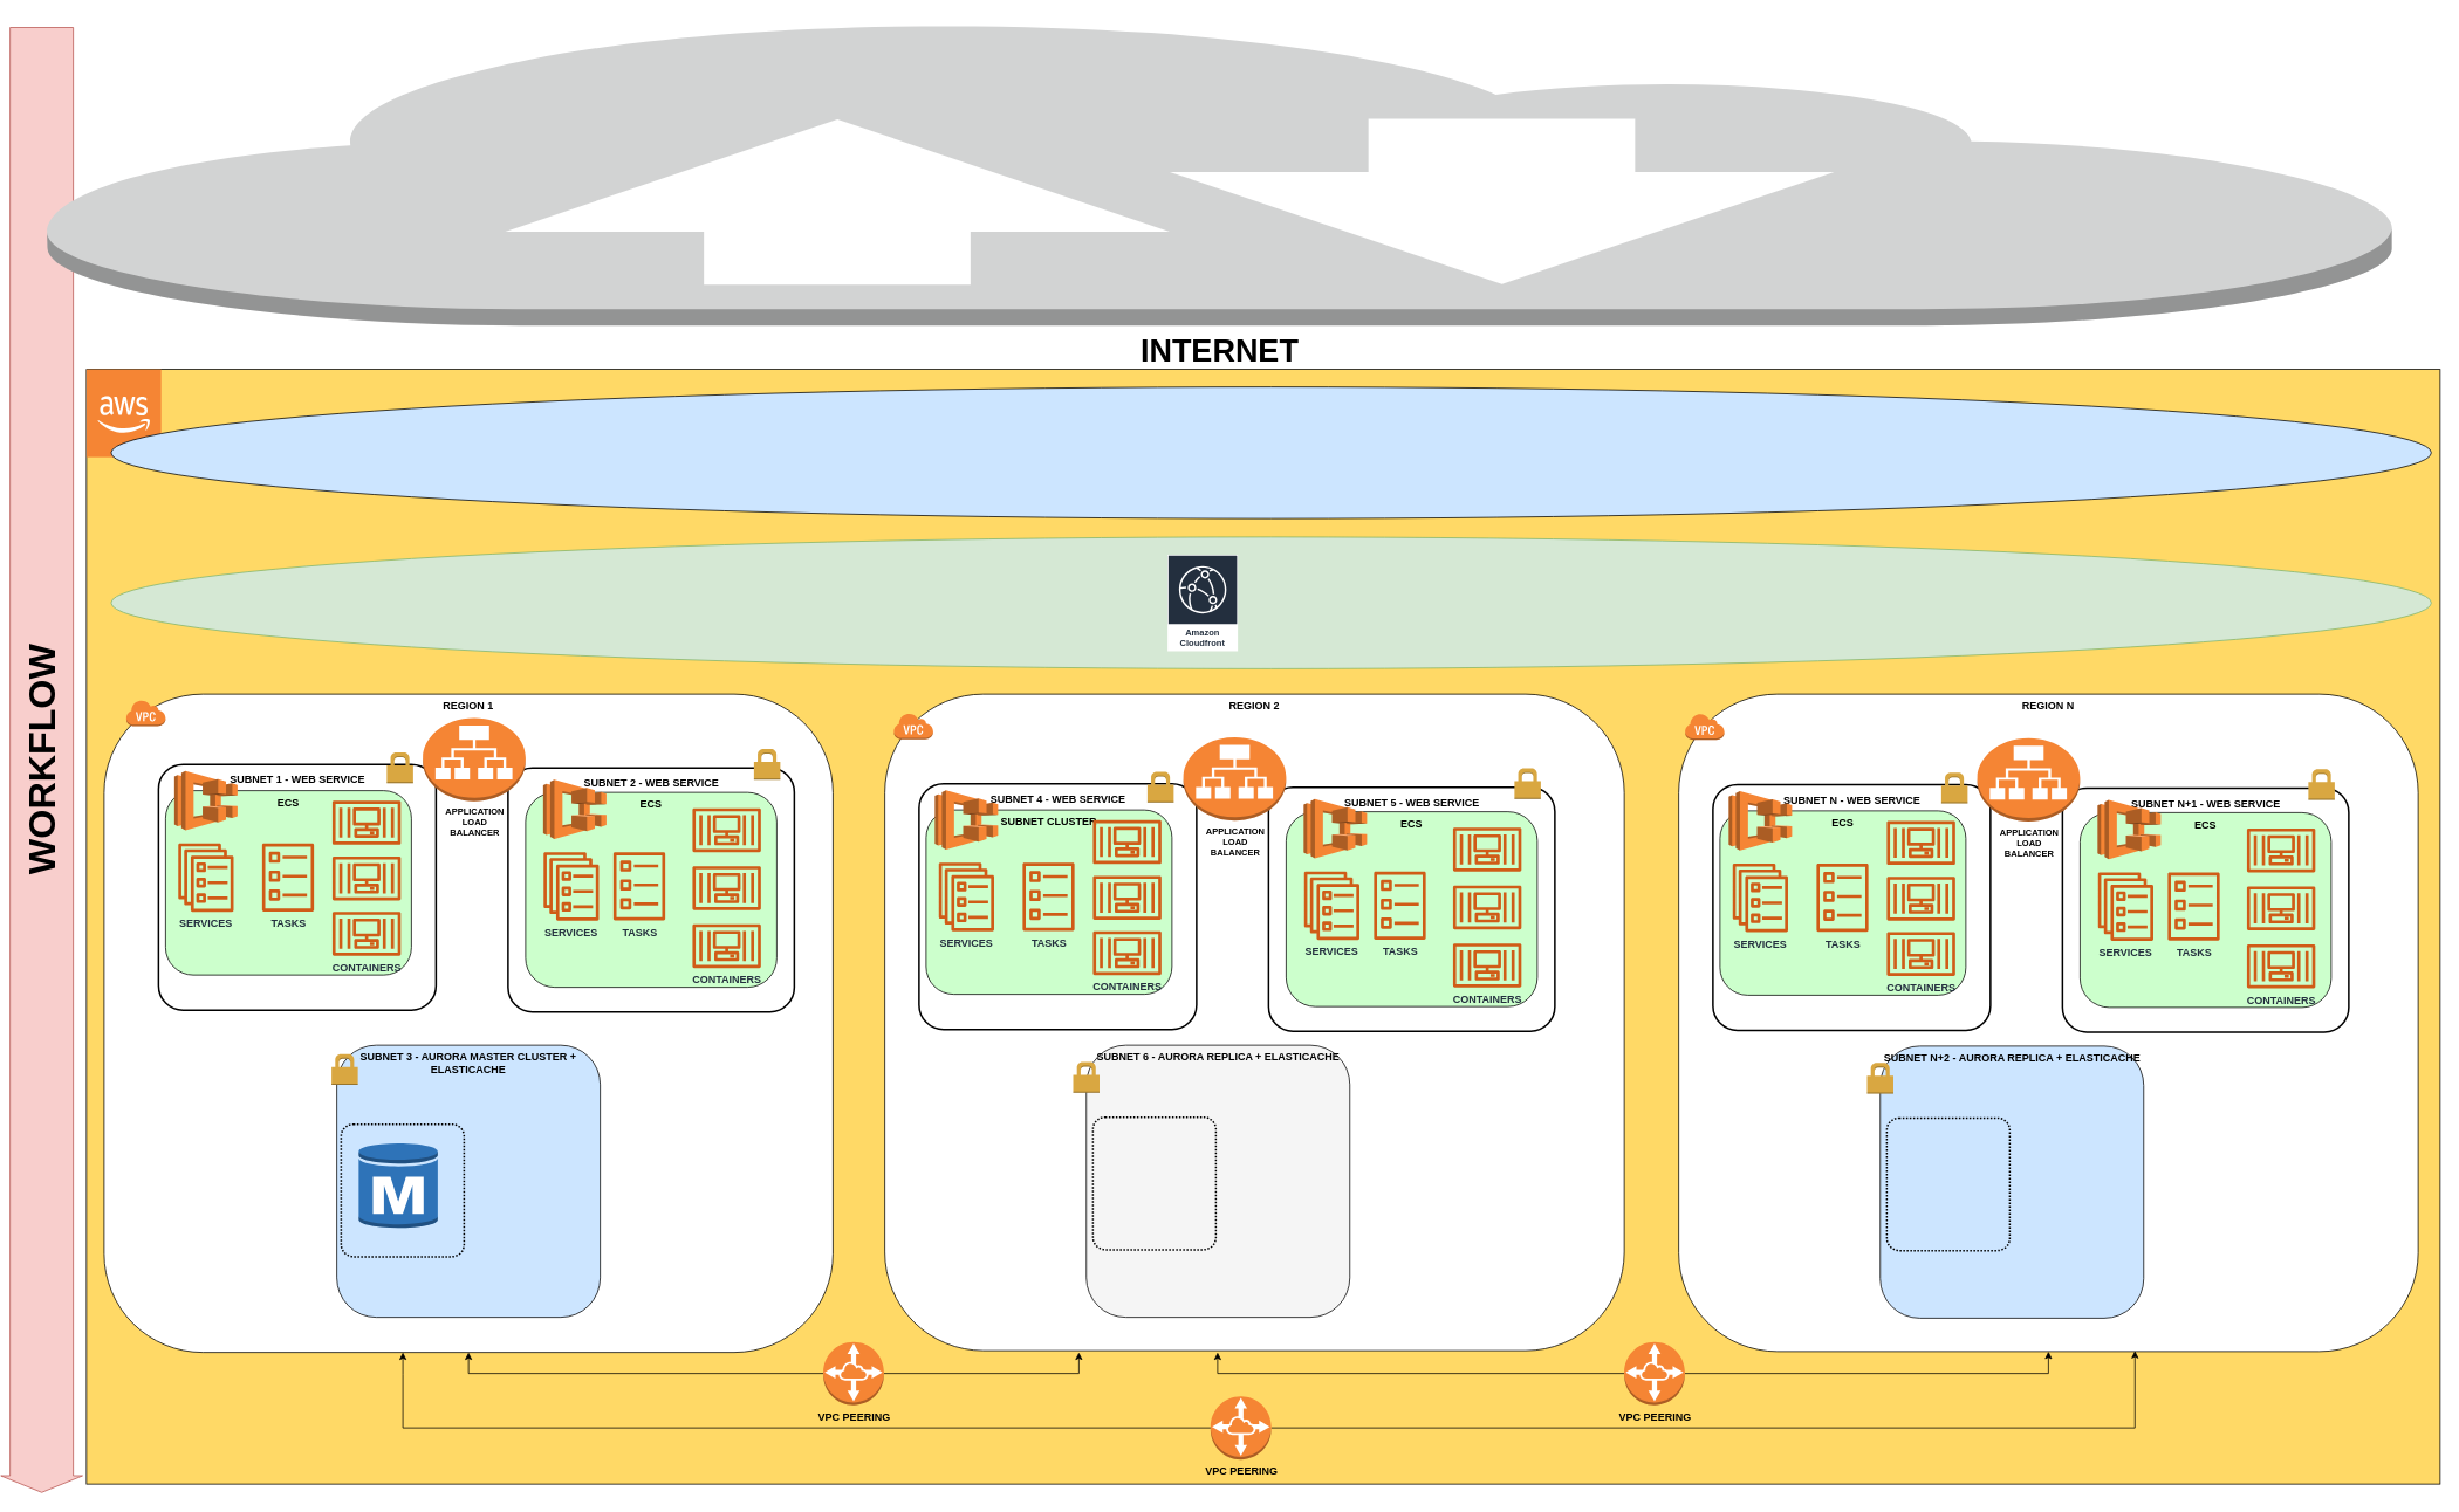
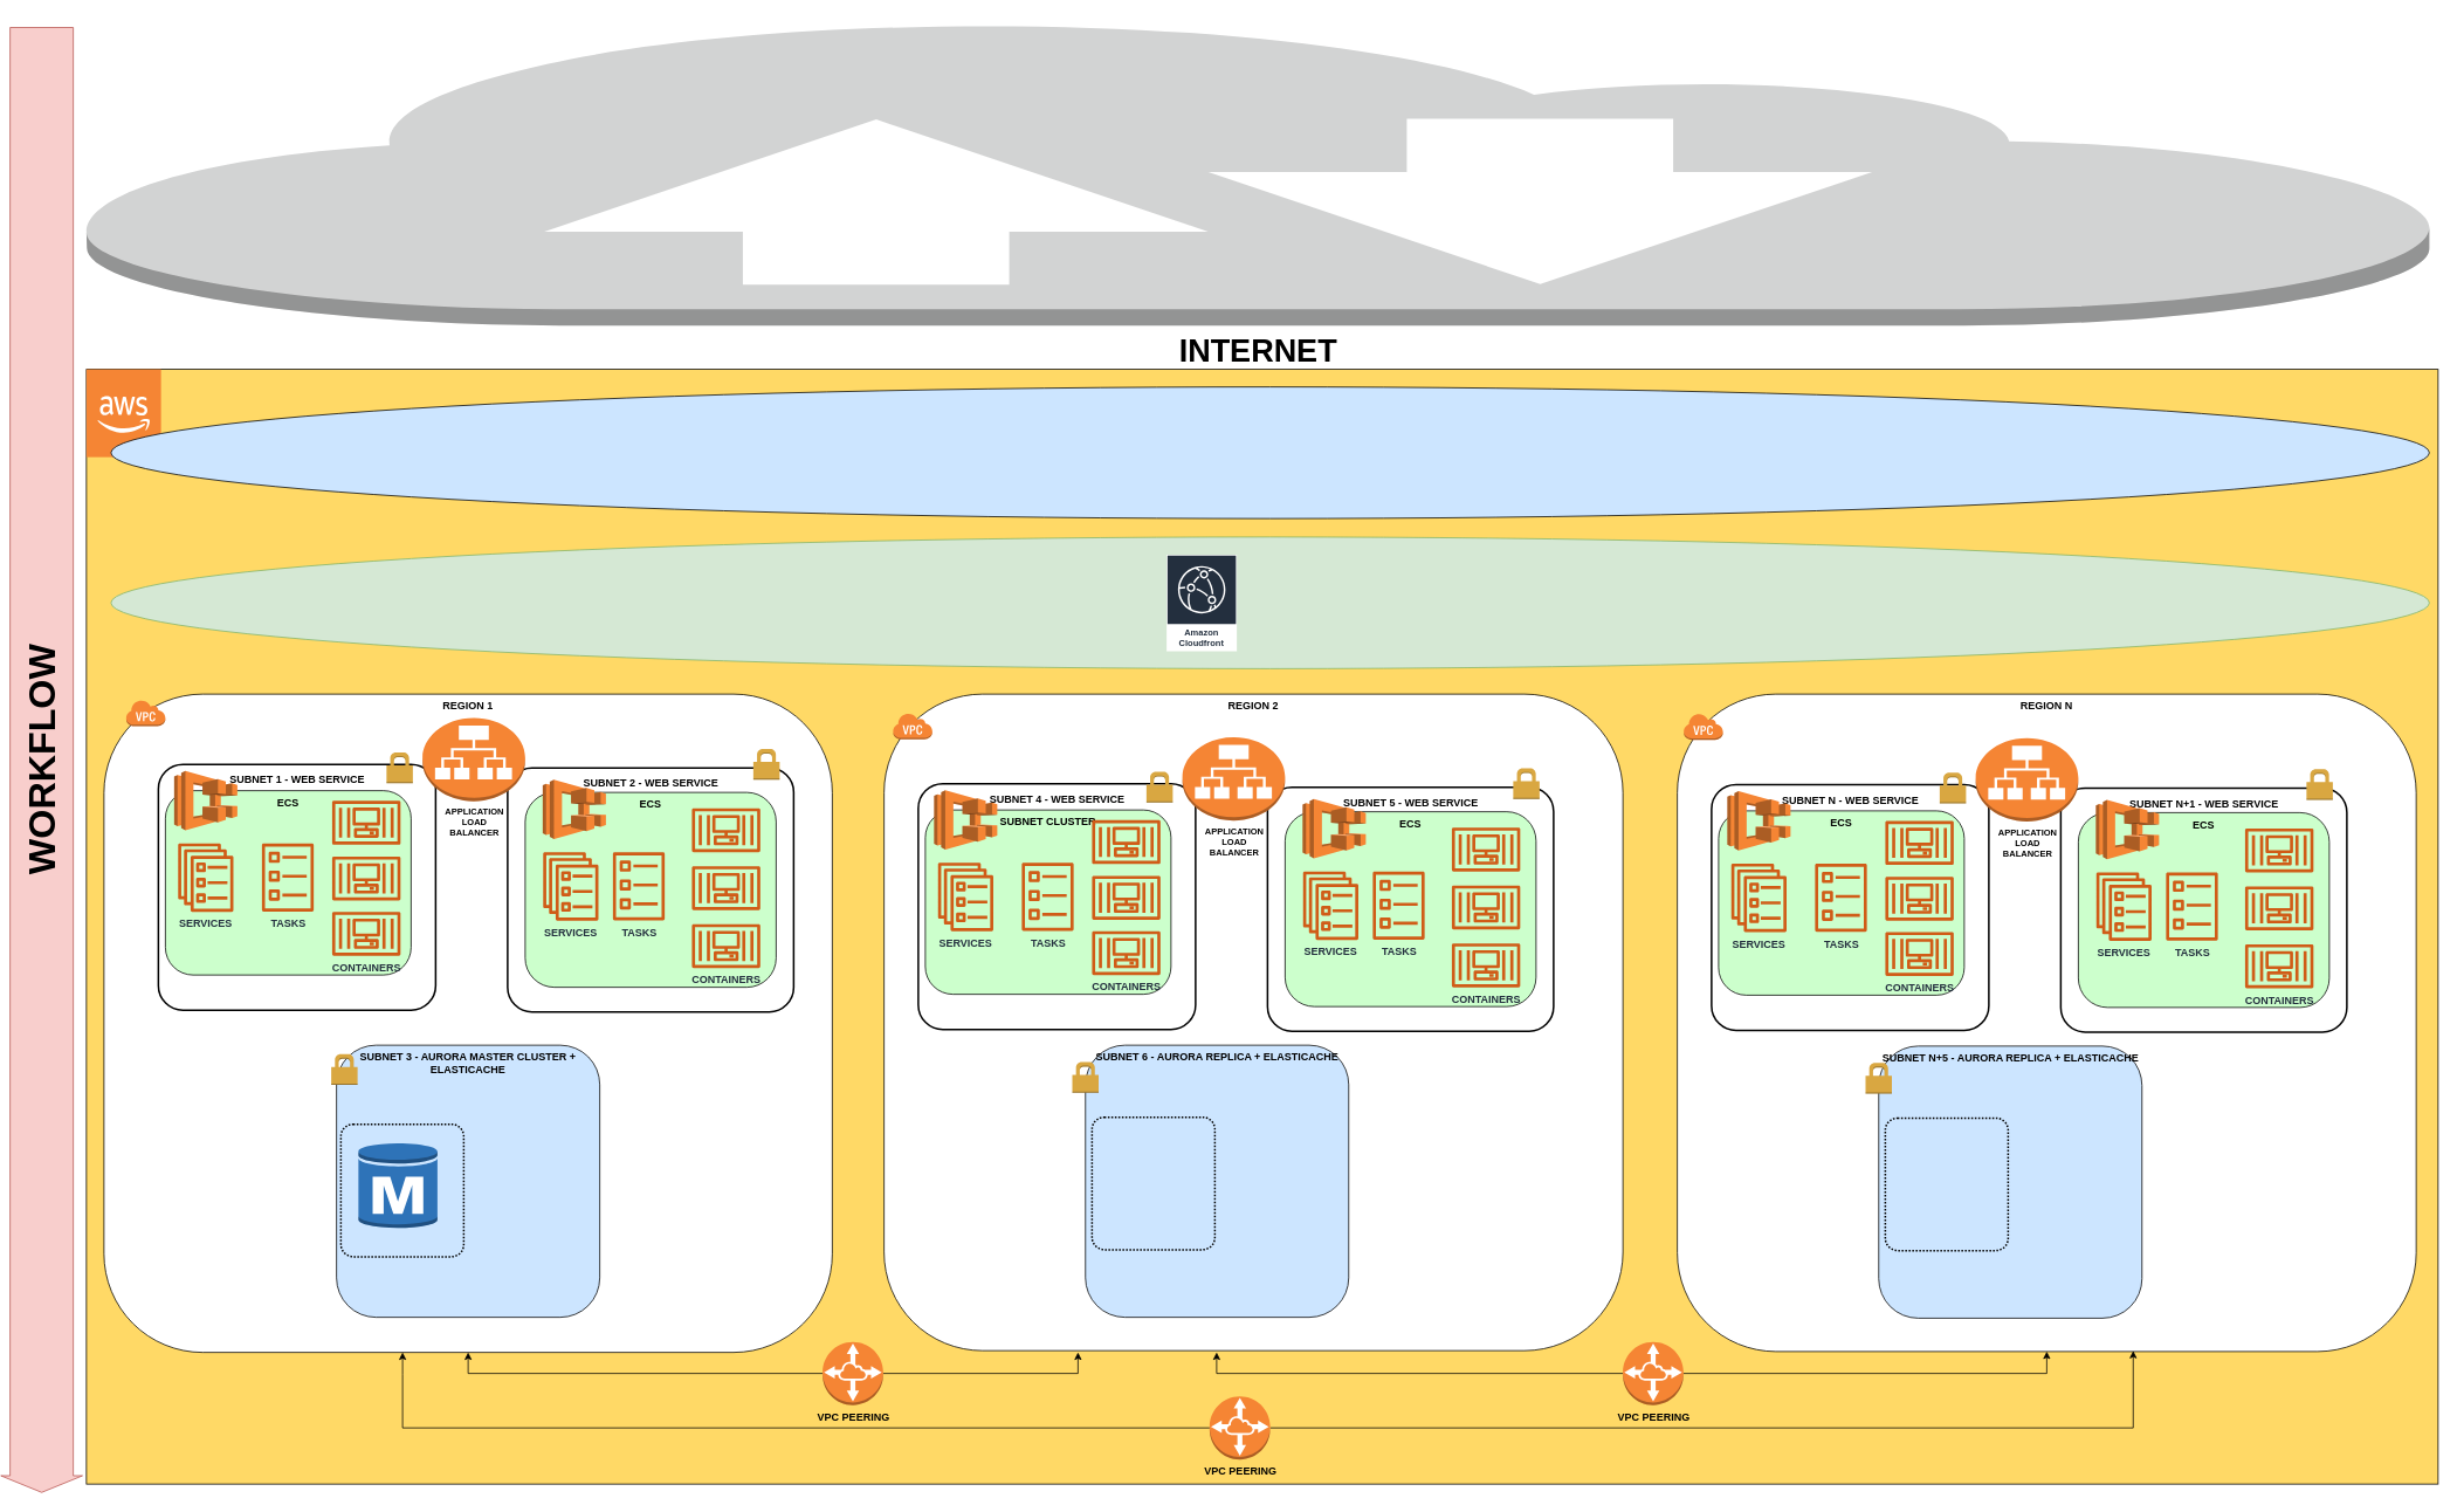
- <mxCell id="13" value="INTERNET&lt;br style=&quot;font-size: 36px;&quot;&gt;" style="outlineConnect=0;dashed=0;verticalLabelPosition=bottom;verticalAlign=top;align=center;html=1;shape=mxgraph.aws3.internet_2;fillColor=#D2D3D3;gradientColor=none;fontSize=36;fontColor=#000000;fontStyle=1;horizontal=1;" parent="1" vertex="1"><mxGeometry x="26" y="20" width="2670" height="350" as="geometry" /></mxCell>
+ <mxCell id="13" value="INTERNET&lt;br style=&quot;font-size: 36px;&quot;&gt;" style="outlineConnect=0;dashed=0;verticalLabelPosition=bottom;verticalAlign=top;align=center;html=1;shape=mxgraph.aws3.internet_2;fillColor=#D2D3D3;gradientColor=none;fontSize=36;fontColor=#000000;fontStyle=1;horizontal=1;" parent="1" vertex="1"><mxGeometry x="71" y="20" width="2670" height="350" as="geometry" /></mxCell>
- <mxCell id="18" value="SUBNET N+2 - AURORA REPLICA + ELASTICACHE" style="rounded=1;whiteSpace=wrap;html=1;fillColor=#CCE5FF;fontStyle=1;align=center;verticalAlign=top;" vertex="1" parent="1"><mxGeometry x="2113.5" y="1191" width="300" height="310" as="geometry" /></mxCell>
+ <mxCell id="18" value="SUBNET N+5 - AURORA REPLICA + ELASTICACHE" style="rounded=1;whiteSpace=wrap;html=1;fillColor=#CCE5FF;fontStyle=1;align=center;verticalAlign=top;" vertex="1" parent="1"><mxGeometry x="2113.5" y="1191" width="300" height="310" as="geometry" /></mxCell>
- <mxCell id="24" value="SUBNET 6 - AURORA REPLICA + ELASTICACHE" style="rounded=1;whiteSpace=wrap;html=1;fillColor=#f5f5f5;fontStyle=1;align=center;verticalAlign=top;" parent="1" vertex="1"><mxGeometry x="1209.5" y="1190" width="300" height="310" as="geometry" /></mxCell>
+ <mxCell id="24" value="SUBNET 6 - AURORA REPLICA + ELASTICACHE" style="rounded=1;whiteSpace=wrap;html=1;fillColor=#CCE5FF;fontStyle=1;align=center;verticalAlign=top;" parent="1" vertex="1"><mxGeometry x="1209.5" y="1190" width="300" height="310" as="geometry" /></mxCell>
